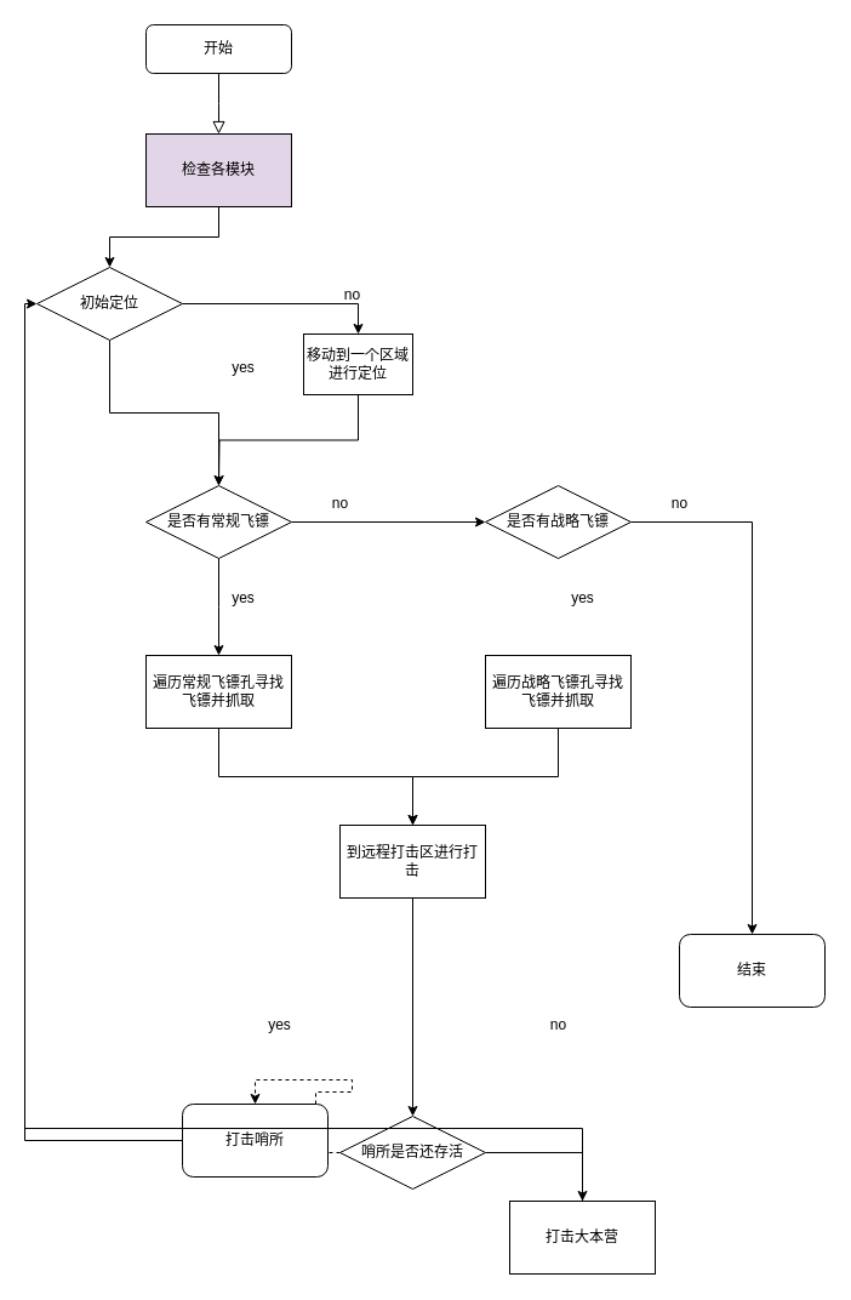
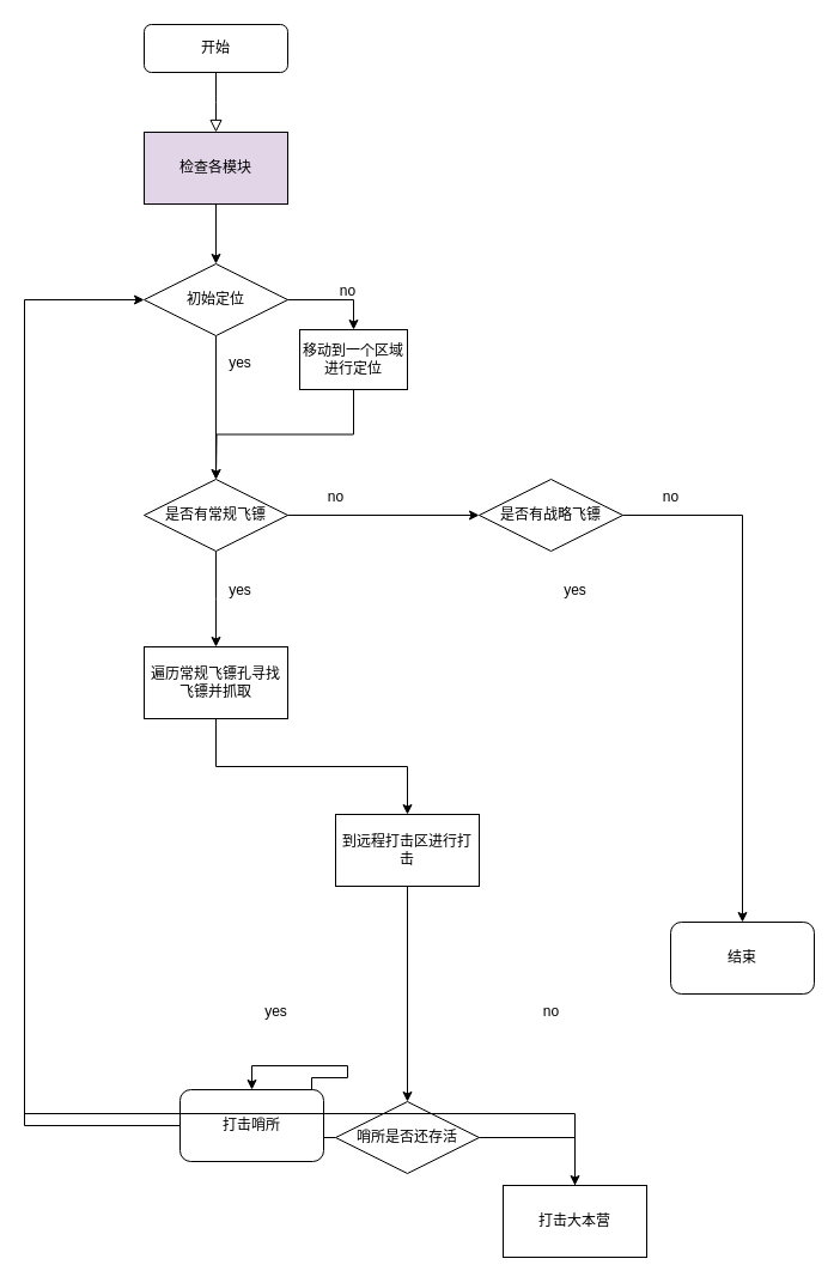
- <mxCell id="8" value="初始定位" style="rounded=0;whiteSpace=wrap;html=1;shape=rhombus;perimeter=rhombusPerimeter;" parent="1" vertex="1"><mxGeometry x="30" y="220" width="120" height="60" as="geometry" /></mxCell>
+ <mxCell id="8" value="初始定位" style="rounded=0;whiteSpace=wrap;html=1;shape=rhombus;perimeter=rhombusPerimeter;" parent="1" vertex="1"><mxGeometry x="120" y="220" width="120" height="60" as="geometry" /></mxCell>
- <mxCell id="24" value="遍历战略飞镖孔寻找飞镖并抓取" style="rounded=0;whiteSpace=wrap;html=1;" parent="1" vertex="1"><mxGeometry x="400" y="540" width="120" height="60" as="geometry" /></mxCell>
- <mxCell id="23" style="edgeStyle=orthogonalEdgeStyle;rounded=0;orthogonalLoop=1;jettySize=auto;html=1;exitX=0.5;exitY=1;exitDx=0;exitDy=0;entryX=0.5;entryY=0;entryDx=0;entryDy=0;" parent="1" source="24" target="20" edge="1"><mxGeometry relative="1" as="geometry" /></mxCell>
- <mxCell id="29" style="edgeStyle=orthogonalEdgeStyle;rounded=0;orthogonalLoop=1;jettySize=auto;html=1;entryX=0.5;entryY=0;entryDx=0;entryDy=0;dashed=1;" edge="1" parent="1" source="31" target="33"><mxGeometry relative="1" as="geometry" /></mxCell>
+ <mxCell id="29" style="edgeStyle=orthogonalEdgeStyle;rounded=0;orthogonalLoop=1;jettySize=auto;html=1;entryX=0.5;entryY=0;entryDx=0;entryDy=0;" edge="1" parent="1" source="31" target="33"><mxGeometry relative="1" as="geometry" /></mxCell>
